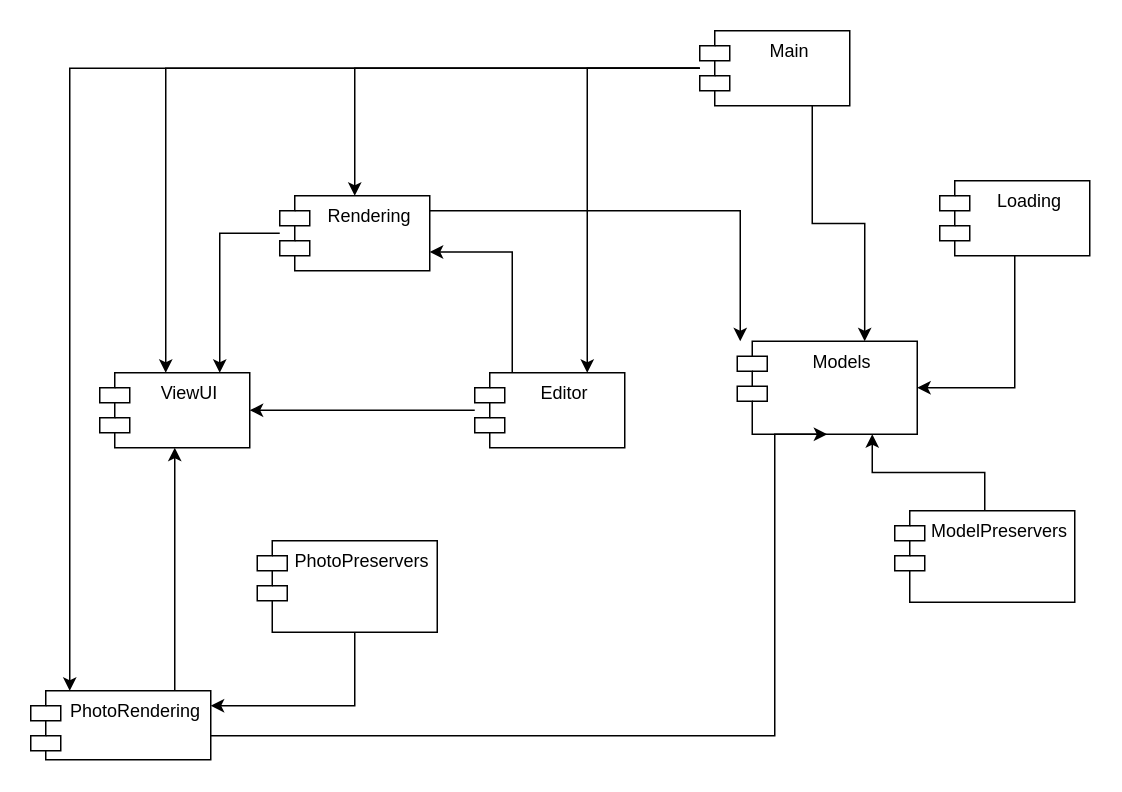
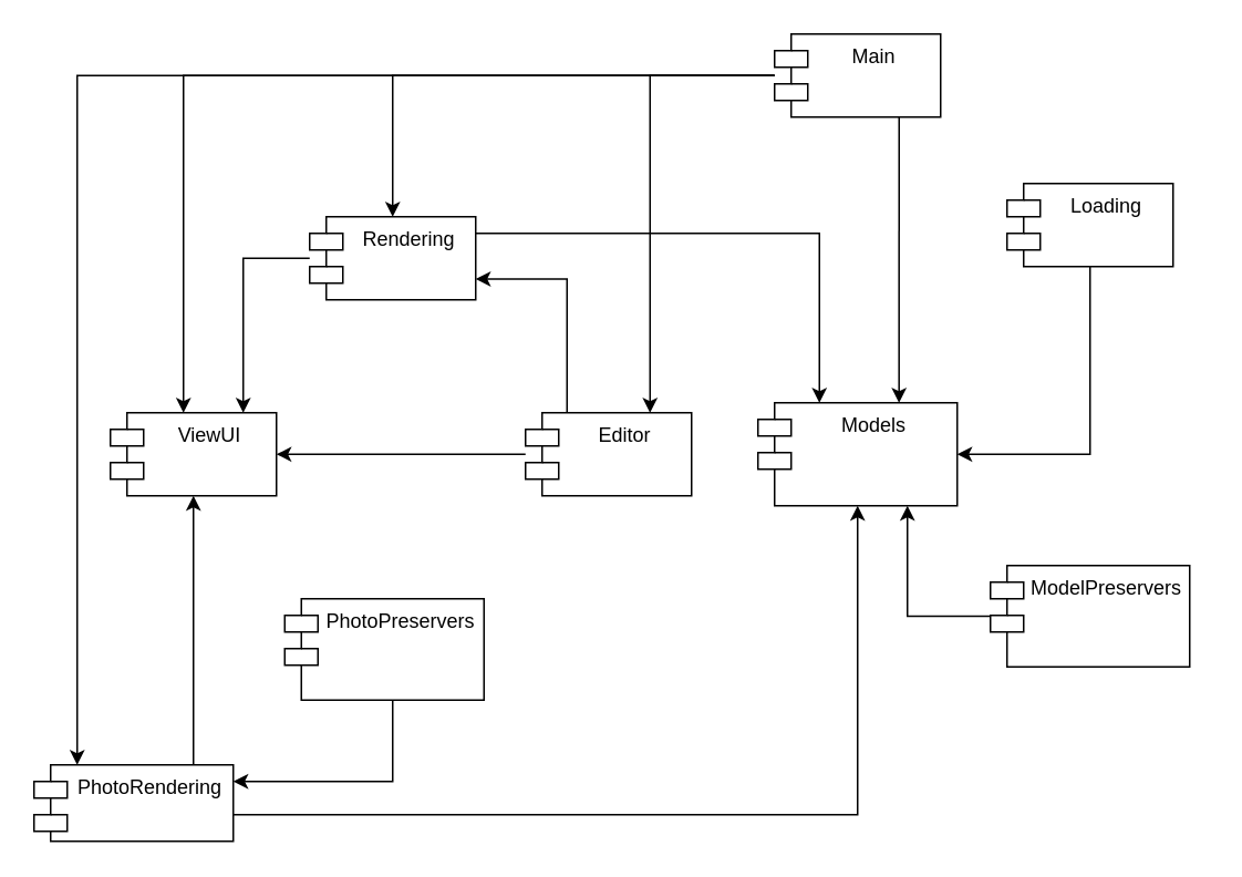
- <mxCell id="3" value="Loading" style="shape=module;align=left;spacingLeft=20;align=center;verticalAlign=top;" parent="1" vertex="1"><mxGeometry x="626" y="120" width="100" height="50" as="geometry" /></mxCell>
+ <mxCell id="3" value="Loading" style="shape=module;align=left;spacingLeft=20;align=center;verticalAlign=top;" parent="1" vertex="1"><mxGeometry x="606" y="110" width="100" height="50" as="geometry" /></mxCell>
- <mxCell id="4" value="Models" style="shape=module;align=left;spacingLeft=20;align=center;verticalAlign=top;" parent="1" vertex="1"><mxGeometry x="491" y="227" width="120" height="62" as="geometry" /></mxCell>
+ <mxCell id="4" value="Models" style="shape=module;align=left;spacingLeft=20;align=center;verticalAlign=top;" parent="1" vertex="1"><mxGeometry x="456" y="242" width="120" height="62" as="geometry" /></mxCell>
